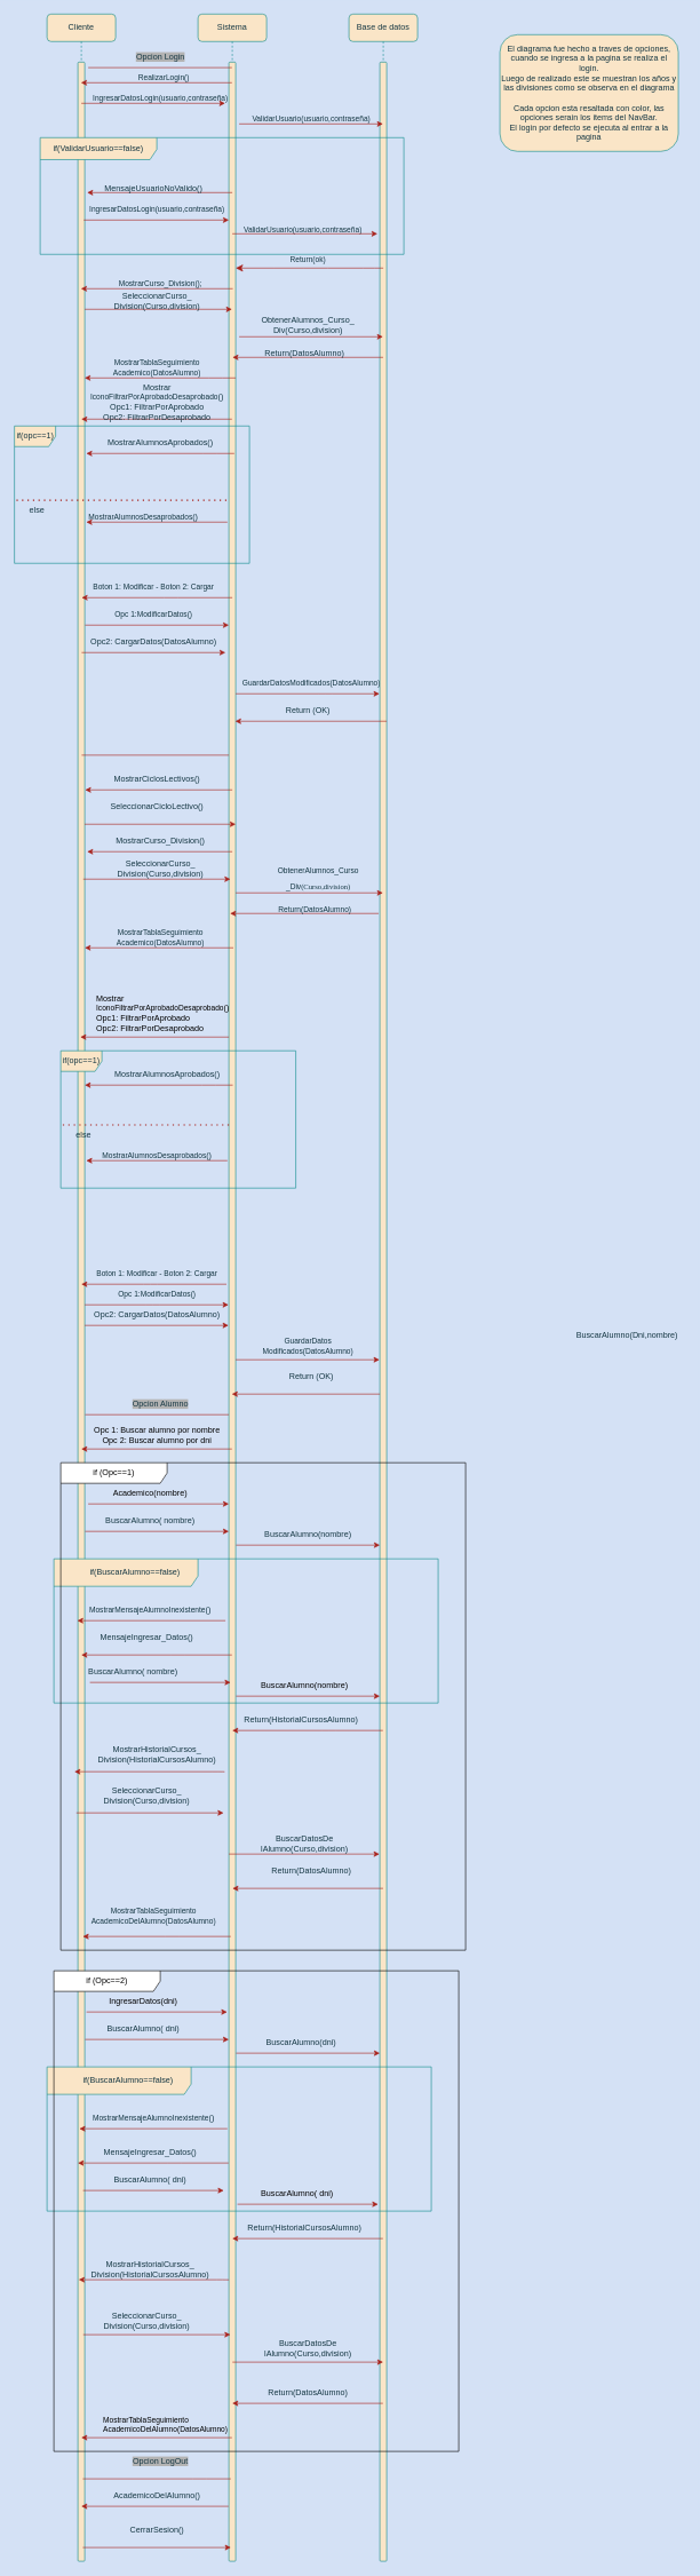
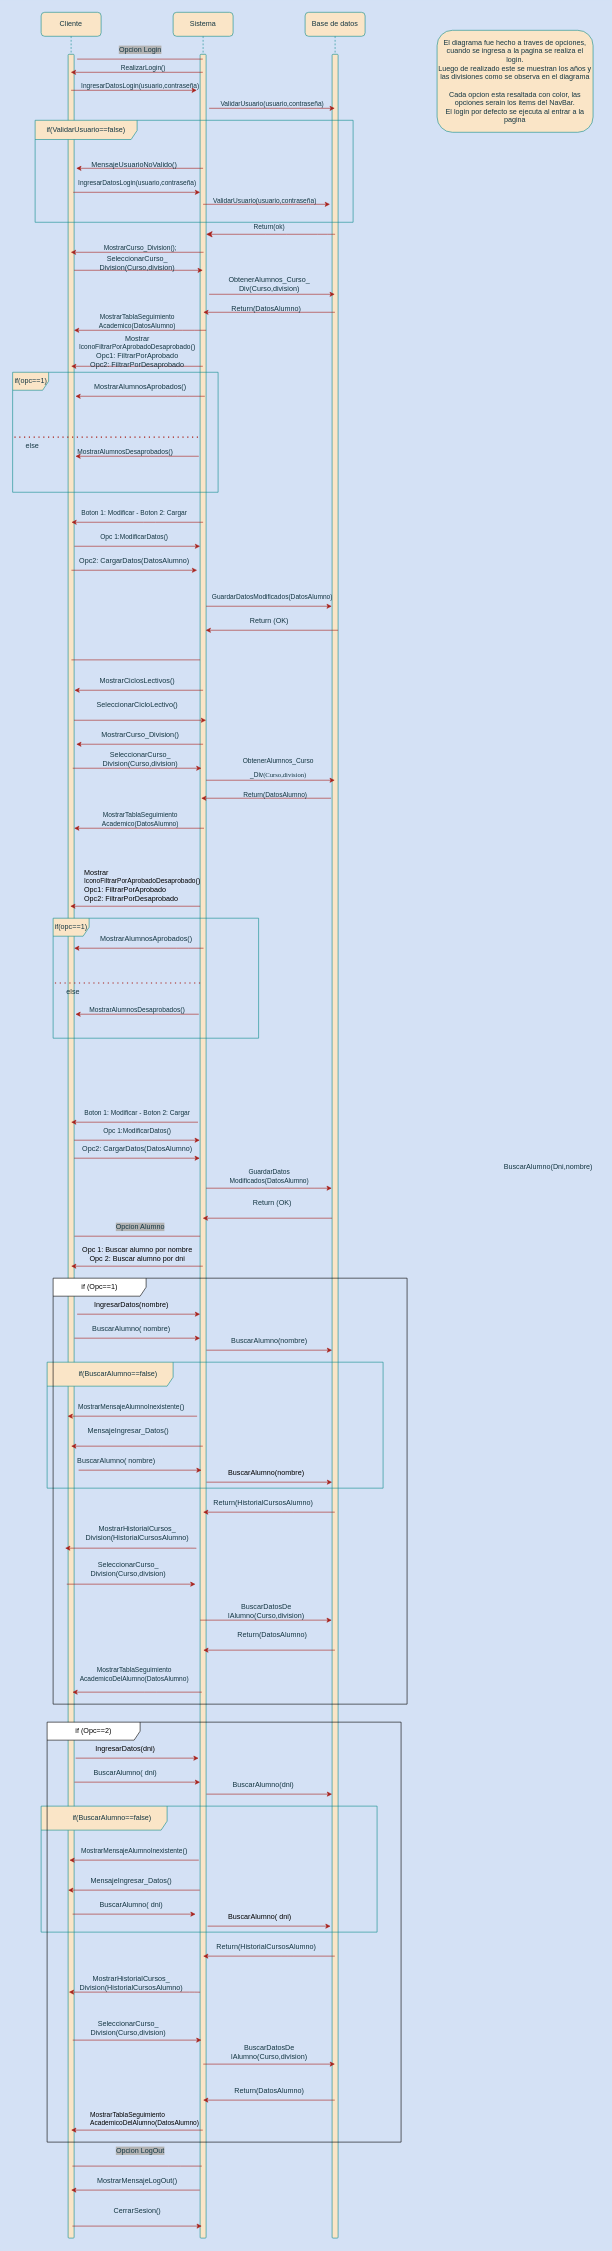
- <mxCell id="114" value="Academico(nombre)" style="text;html=1;align=center;verticalAlign=middle;resizable=0;points=[];autosize=1;strokeColor=none;fillColor=none;" vertex="1" parent="1"><mxGeometry x="143" y="2160" width="150" height="30" as="geometry" /></mxCell>
+ <mxCell id="114" value="IngresarDatos(nombre)" style="text;html=1;align=center;verticalAlign=middle;resizable=0;points=[];autosize=1;strokeColor=none;fillColor=none;" vertex="1" parent="1"><mxGeometry x="143" y="2160" width="150" height="30" as="geometry" /></mxCell>
- <mxCell id="83" value="AcademicoDelAlumno()" style="text;html=1;align=center;verticalAlign=middle;resizable=0;points=[];autosize=1;strokeColor=none;fillColor=none;labelBackgroundColor=none;fontColor=#143642;rounded=1;" parent="1" vertex="1"><mxGeometry x="148" y="3620" width="160" height="30" as="geometry" /></mxCell>
+ <mxCell id="83" value="MostrarMensajeLogOut()" style="text;html=1;align=center;verticalAlign=middle;resizable=0;points=[];autosize=1;strokeColor=none;fillColor=none;labelBackgroundColor=none;fontColor=#143642;rounded=1;" parent="1" vertex="1"><mxGeometry x="148" y="3620" width="160" height="30" as="geometry" /></mxCell>
